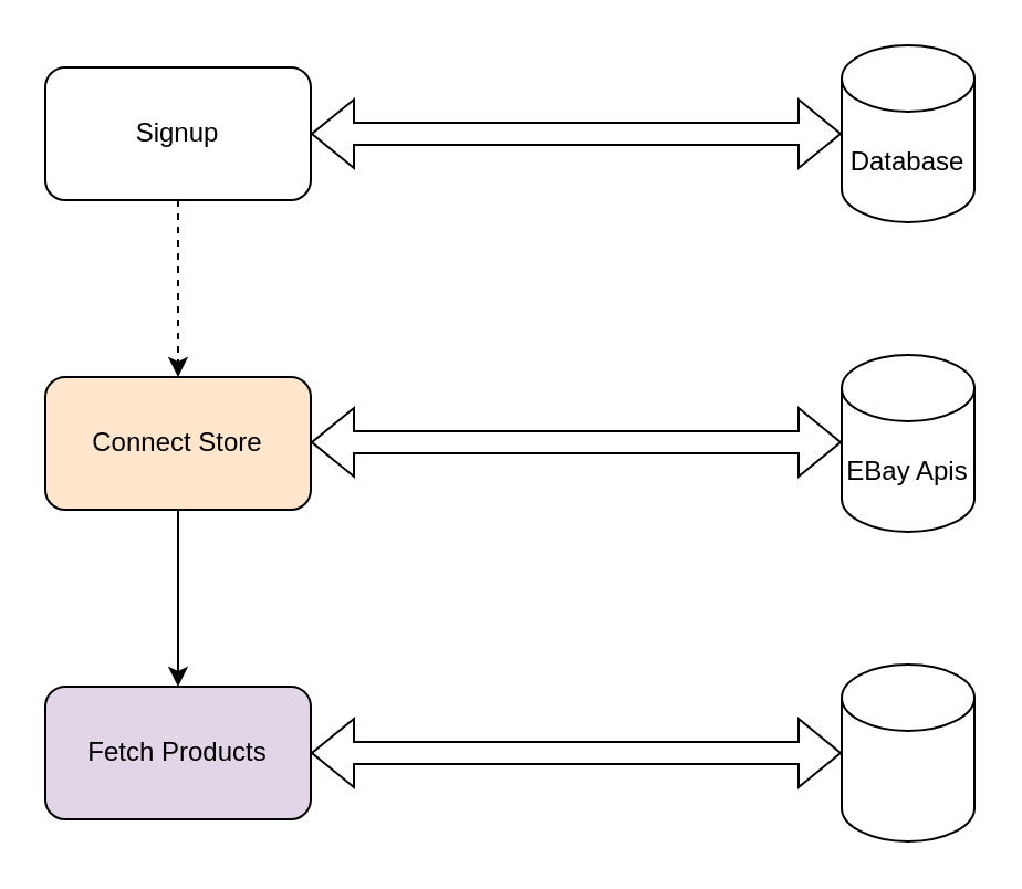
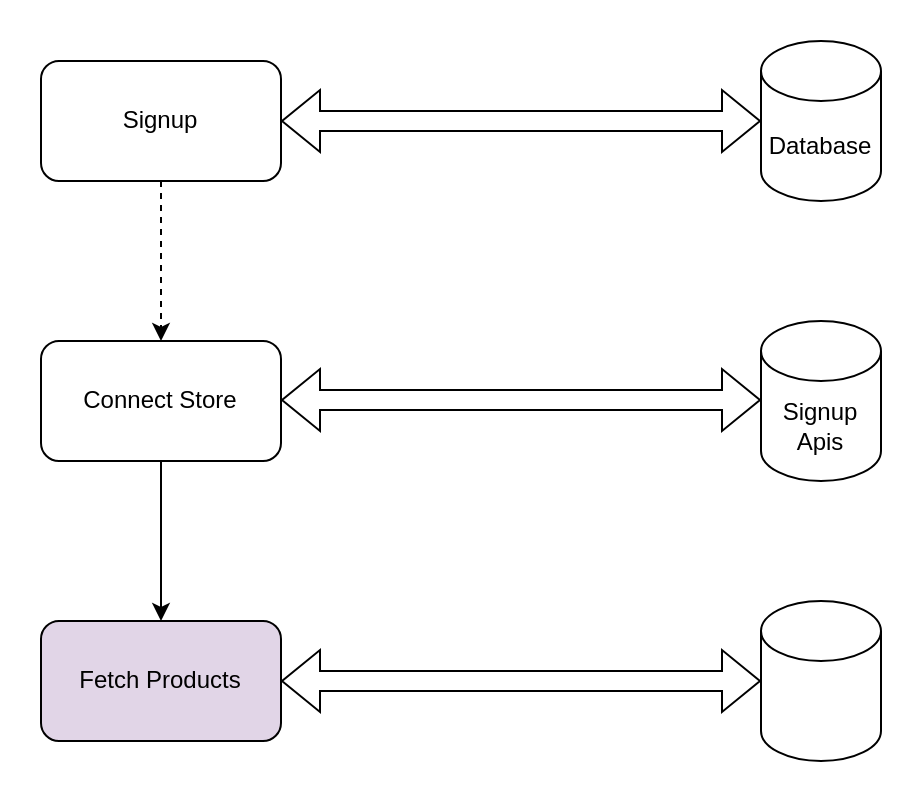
- <mxCell id="5" value="Connect Store" style="whiteSpace=wrap;html=1;rounded=1;fillColor=#ffe6cc;" vertex="1" parent="1"><mxGeometry x="20" y="170" width="120" height="60" as="geometry" /></mxCell>
+ <mxCell id="5" value="Connect Store" style="whiteSpace=wrap;html=1;rounded=1;" vertex="1" parent="1"><mxGeometry x="20" y="170" width="120" height="60" as="geometry" /></mxCell>
- <mxCell id="7" value="EBay Apis" style="shape=cylinder3;whiteSpace=wrap;html=1;boundedLbl=1;backgroundOutline=1;size=15;" vertex="1" parent="1"><mxGeometry x="380" y="160" width="60" height="80" as="geometry" /></mxCell>
+ <mxCell id="7" value="Signup Apis" style="shape=cylinder3;whiteSpace=wrap;html=1;boundedLbl=1;backgroundOutline=1;size=15;" vertex="1" parent="1"><mxGeometry x="380" y="160" width="60" height="80" as="geometry" /></mxCell>
